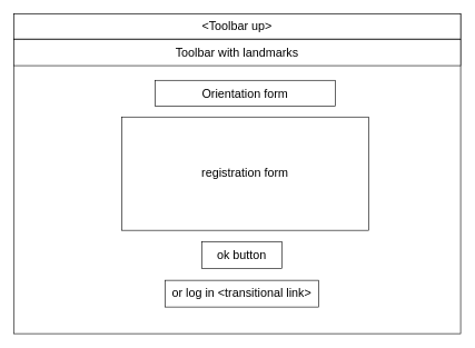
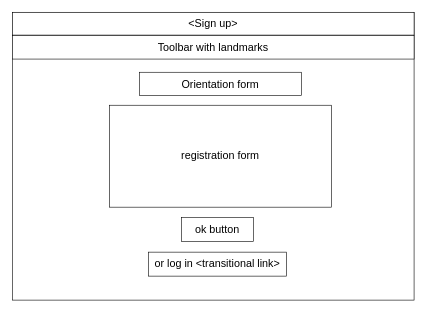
- <mxCell id="3" value="&amp;lt;Toolbar up&amp;gt;" style="rounded=0;whiteSpace=wrap;html=1;fontSize=18;" parent="1" vertex="1"><mxGeometry x="20" y="20" width="670" height="38" as="geometry" /></mxCell>
+ <mxCell id="3" value="&amp;lt;Sign up&amp;gt;" style="rounded=0;whiteSpace=wrap;html=1;fontSize=18;" parent="1" vertex="1"><mxGeometry x="20" y="20" width="670" height="38" as="geometry" /></mxCell>
